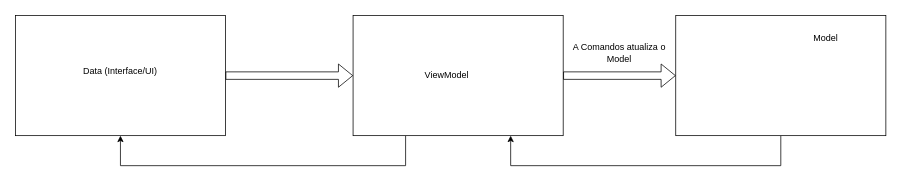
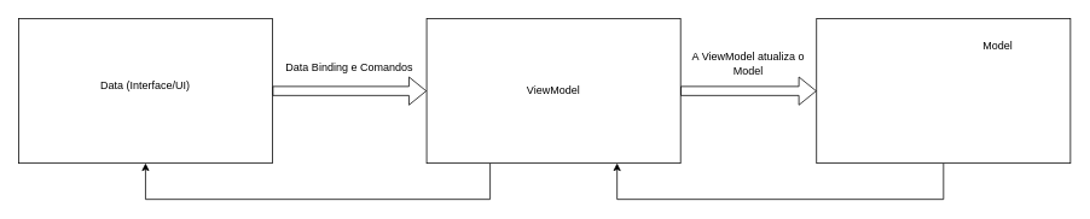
- <mxCell id="13" value="A Comandos atualiza o Model" style="text;html=1;align=center;verticalAlign=middle;whiteSpace=wrap;rounded=0;" vertex="1" parent="1"><mxGeometry x="750" y="55" width="150" height="30" as="geometry" /></mxCell>
+ <mxCell id="13" value="A ViewModel atualiza o Model" style="text;html=1;align=center;verticalAlign=middle;whiteSpace=wrap;rounded=0;" vertex="1" parent="1"><mxGeometry x="750" y="55" width="150" height="30" as="geometry" /></mxCell>
+ <mxCell id="12" value="Data Binding e Comandos" style="text;html=1;align=center;verticalAlign=middle;whiteSpace=wrap;rounded=0;" vertex="1" parent="1"><mxGeometry x="310" y="60" width="150" height="30" as="geometry" /></mxCell>
- <mxCell id="8" value="ViewModel" style="text;html=1;align=center;verticalAlign=middle;whiteSpace=wrap;rounded=0;" vertex="1" parent="1"><mxGeometry x="525" y="85" width="140" height="30" as="geometry" /></mxCell>
+ <mxCell id="8" value="ViewModel" style="text;html=1;align=center;verticalAlign=middle;whiteSpace=wrap;rounded=0;" vertex="1" parent="1"><mxGeometry x="540" y="85" width="140" height="30" as="geometry" /></mxCell>
